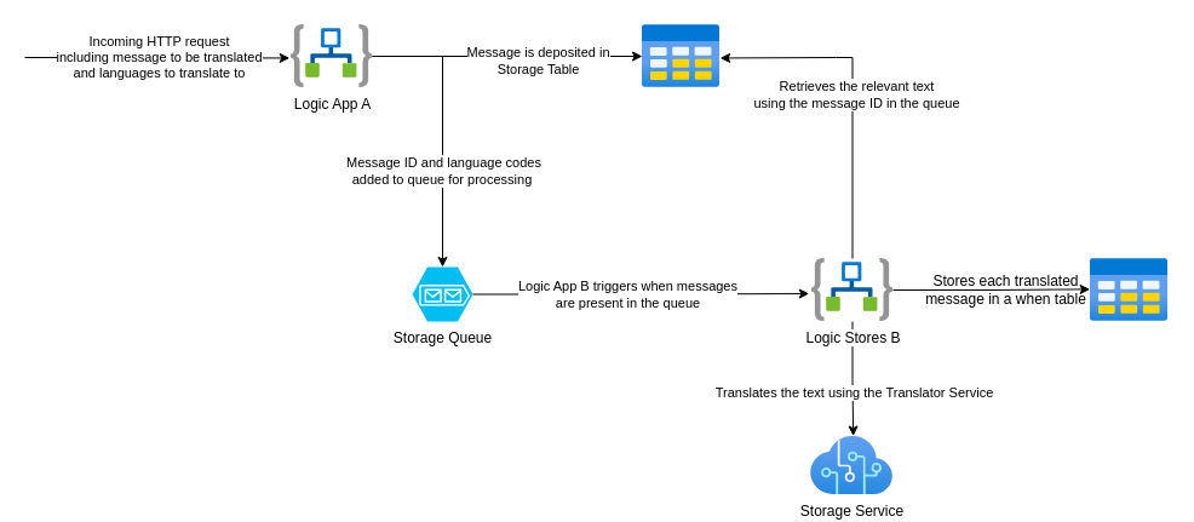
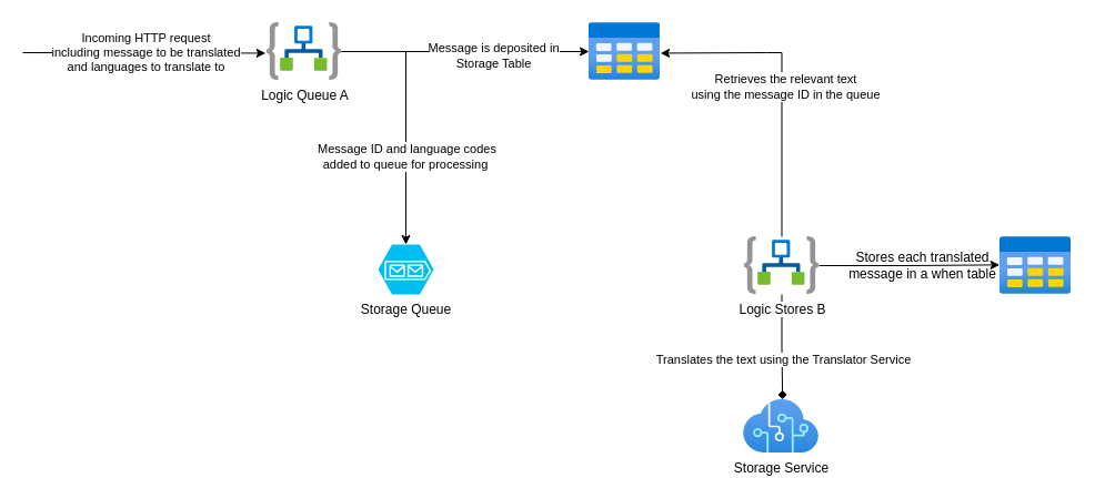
- <mxCell id="6" value="Logic App A" style="aspect=fixed;html=1;points=[];align=center;image;fontSize=12;image=img/lib/azure2/integration/Logic_Apps.svg;" vertex="1" parent="1"><mxGeometry x="240" y="20" width="67" height="52" as="geometry" /></mxCell>
+ <mxCell id="6" value="Logic Queue A" style="aspect=fixed;html=1;points=[];align=center;image;fontSize=12;image=img/lib/azure2/integration/Logic_Apps.svg;" vertex="1" parent="1"><mxGeometry x="240" y="20" width="67" height="52" as="geometry" /></mxCell>
- <mxCell id="14" style="edgeStyle=orthogonalEdgeStyle;rounded=0;orthogonalLoop=1;jettySize=auto;html=1;entryX=-0.033;entryY=0.558;entryDx=0;entryDy=0;entryPerimeter=0;" edge="1" parent="1" source="16" target="13"><mxGeometry relative="1" as="geometry" /></mxCell>
- <mxCell id="15" value="Logic App B triggers when messages &lt;br&gt;are present in the queue" style="edgeLabel;html=1;align=center;verticalAlign=middle;resizable=0;points=[];" vertex="1" connectable="0" parent="14"><mxGeometry x="-0.16" y="-2" relative="1" as="geometry"><mxPoint x="10" y="-2" as="offset" /></mxGeometry></mxCell>
- <mxCell id="11" style="edgeStyle=orthogonalEdgeStyle;rounded=0;orthogonalLoop=1;jettySize=auto;html=1;entryX=0.517;entryY=-0.009;entryDx=0;entryDy=0;entryPerimeter=0;" edge="1" parent="1" source="13" target="18"><mxGeometry relative="1" as="geometry" /></mxCell>
+ <mxCell id="11" style="edgeStyle=orthogonalEdgeStyle;rounded=0;orthogonalLoop=1;jettySize=auto;html=1;entryX=0.517;entryY=-0.009;entryDx=0;entryDy=0;entryPerimeter=0;endArrow=diamond;" edge="1" parent="1" source="13" target="18"><mxGeometry relative="1" as="geometry" /></mxCell>
